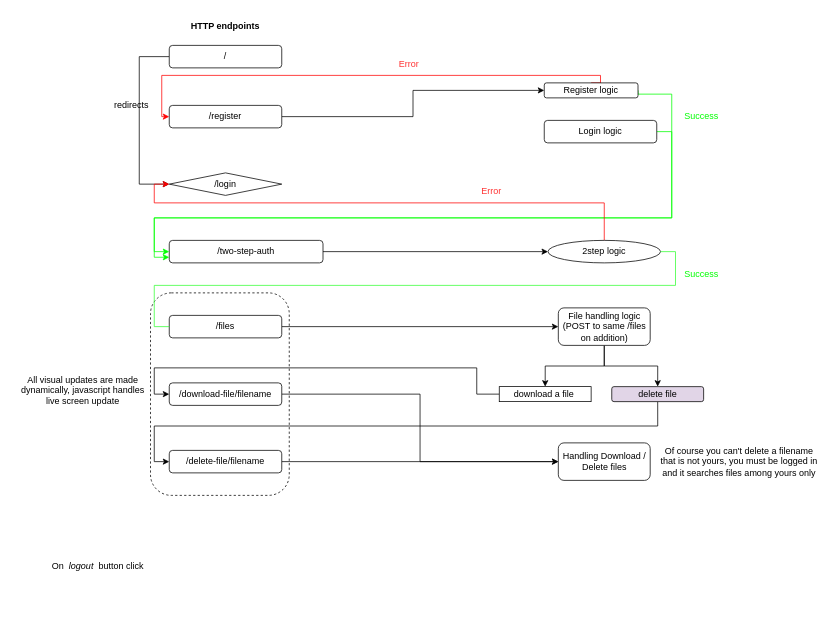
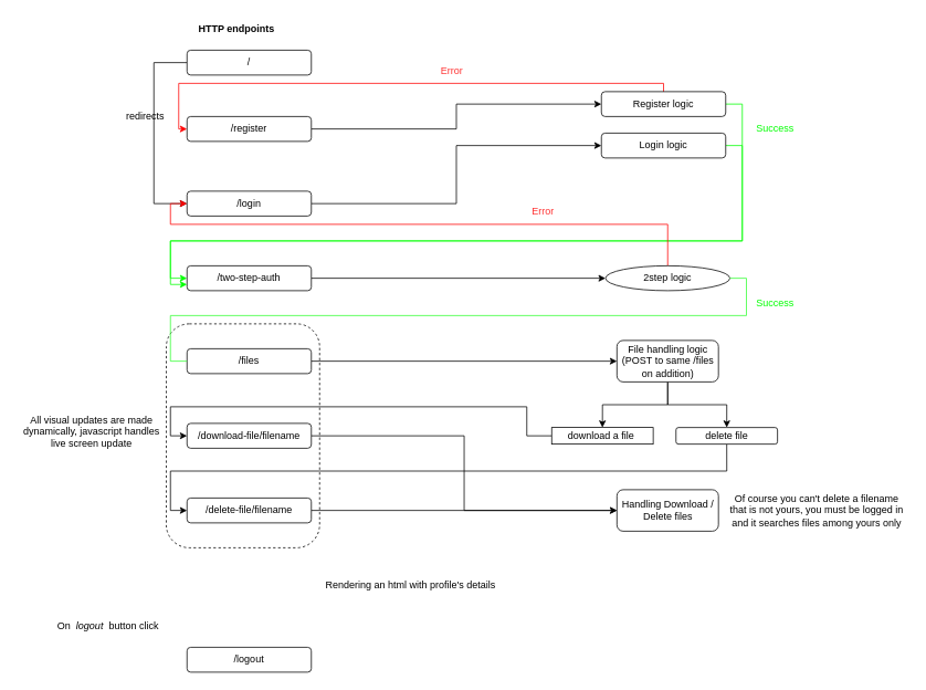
- <mxCell id="18" value="&lt;b&gt;HTTP endpoints&lt;/b&gt;" style="text;html=1;strokeColor=none;fillColor=none;align=center;verticalAlign=middle;whiteSpace=wrap;rounded=0;spacingTop=0;" vertex="1" parent="1"><mxGeometry x="230" y="20" width="140" height="30" as="geometry" /></mxCell>
+ <mxCell id="18" value="&lt;b&gt;HTTP endpoints&lt;/b&gt;" style="text;html=1;strokeColor=none;fillColor=none;align=center;verticalAlign=middle;whiteSpace=wrap;rounded=0;spacingTop=0;" vertex="1" parent="1"><mxGeometry x="215" y="20" width="140" height="30" as="geometry" /></mxCell>
- <mxCell id="24" value="Register logic" style="rounded=1;whiteSpace=wrap;html=1;spacingTop=0;" vertex="1" parent="1"><mxGeometry x="725" y="110" width="125" height="20" as="geometry" /></mxCell>
+ <mxCell id="24" value="Register logic" style="rounded=1;whiteSpace=wrap;html=1;spacingTop=0;" vertex="1" parent="1"><mxGeometry x="725" y="110" width="150" height="30" as="geometry" /></mxCell>
+ <mxCell id="7" style="edgeStyle=orthogonalEdgeStyle;rounded=0;orthogonalLoop=1;jettySize=auto;html=1;exitX=1;exitY=0.5;exitDx=0;exitDy=0;entryX=0;entryY=0.5;entryDx=0;entryDy=0;spacingTop=0;" edge="1" parent="1" source="8" target="21"><mxGeometry relative="1" as="geometry" /></mxCell>
- <mxCell id="8" value="/login" style="rhombus;whiteSpace=wrap;html=1;spacingTop=0;" vertex="1" parent="1"><mxGeometry x="225" y="230" width="150" height="30" as="geometry" /></mxCell>
+ <mxCell id="8" value="/login" style="rounded=1;whiteSpace=wrap;html=1;spacingTop=0;" vertex="1" parent="1"><mxGeometry x="225" y="230" width="150" height="30" as="geometry" /></mxCell>
- <mxCell id="10" value="/two-step-auth" style="rounded=1;whiteSpace=wrap;html=1;spacingTop=0;" vertex="1" parent="1"><mxGeometry x="225" y="320" width="205" height="30" as="geometry" /></mxCell>
+ <mxCell id="10" value="/two-step-auth" style="rounded=1;whiteSpace=wrap;html=1;spacingTop=0;" vertex="1" parent="1"><mxGeometry x="225" y="320" width="150" height="30" as="geometry" /></mxCell>
- <mxCell id="35" value="delete file" style="rounded=1;whiteSpace=wrap;html=1;spacingTop=0;fillColor=#e1d5e7;" vertex="1" parent="1"><mxGeometry x="815" y="515" width="122.5" height="20" as="geometry" /></mxCell>
+ <mxCell id="35" value="delete file" style="rounded=1;whiteSpace=wrap;html=1;spacingTop=0;" vertex="1" parent="1"><mxGeometry x="815" y="515" width="122.5" height="20" as="geometry" /></mxCell>
+ <mxCell id="42" value="Rendering an html with profile's details" style="text;html=1;strokeColor=none;fillColor=none;align=center;verticalAlign=middle;whiteSpace=wrap;rounded=0;spacingTop=0;" vertex="1" parent="1"><mxGeometry x="385" y="680" width="220" height="50" as="geometry" /></mxCell>
+ <mxCell id="17" value="/logout" style="rounded=1;whiteSpace=wrap;html=1;spacingTop=0;" vertex="1" parent="1"><mxGeometry x="225" y="780" width="150" height="30" as="geometry" /></mxCell>
